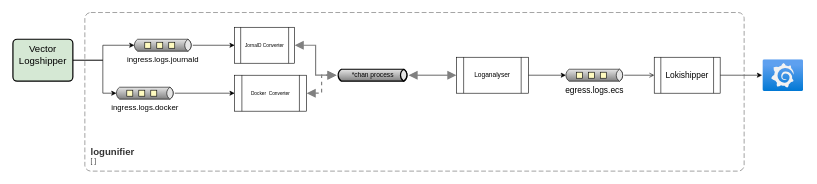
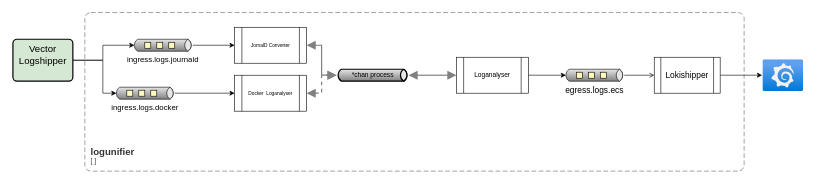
- <mxCell id="6" value="JornalD Converter" style="shape=process;whiteSpace=wrap;html=1;backgroundOutline=1;fontSize=8;" vertex="1" parent="1"><mxGeometry x="390" y="45" width="100" height="60" as="geometry" /></mxCell>
+ <mxCell id="6" value="JornalD Converter" style="shape=process;whiteSpace=wrap;html=1;backgroundOutline=1;fontSize=8;" vertex="1" parent="1"><mxGeometry x="390" y="45" width="120" height="60" as="geometry" /></mxCell>
- <mxCell id="7" value="Docker&amp;nbsp; Converter" style="shape=process;whiteSpace=wrap;html=1;backgroundOutline=1;fontSize=8;" vertex="1" parent="1"><mxGeometry x="390" y="125" width="120" height="60" as="geometry" /></mxCell>
+ <mxCell id="7" value="Docker&amp;nbsp; Loganalyser" style="shape=process;whiteSpace=wrap;html=1;backgroundOutline=1;fontSize=8;" vertex="1" parent="1"><mxGeometry x="390" y="125" width="120" height="60" as="geometry" /></mxCell>
